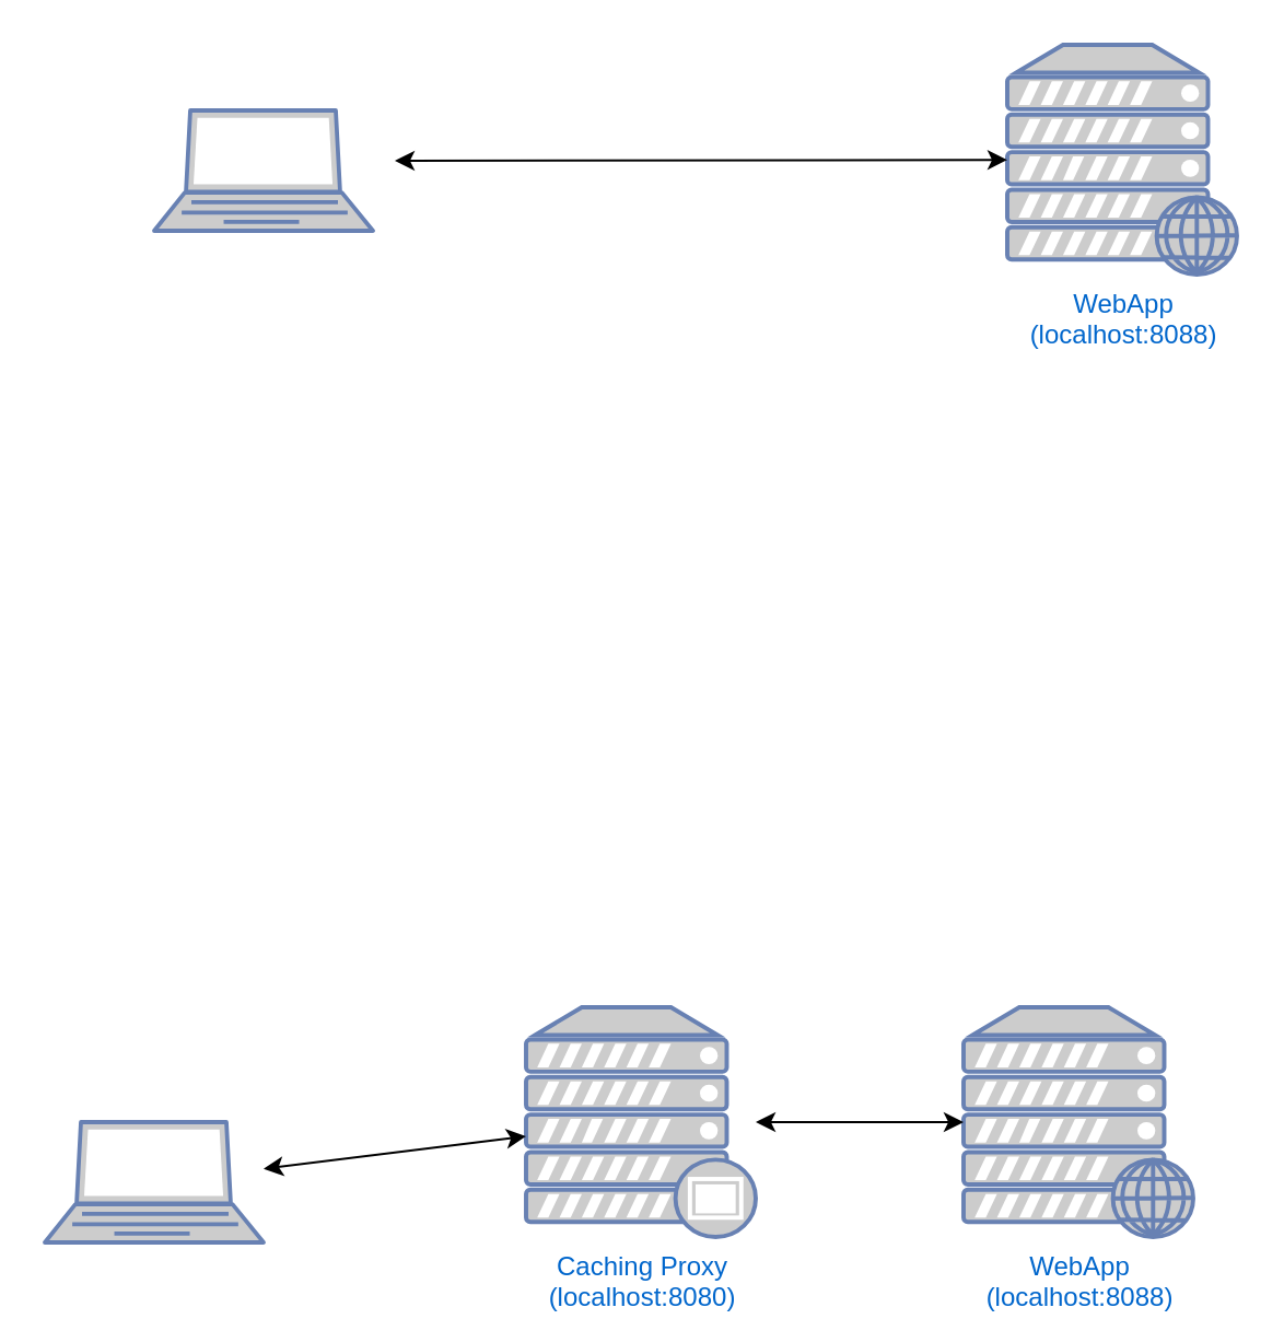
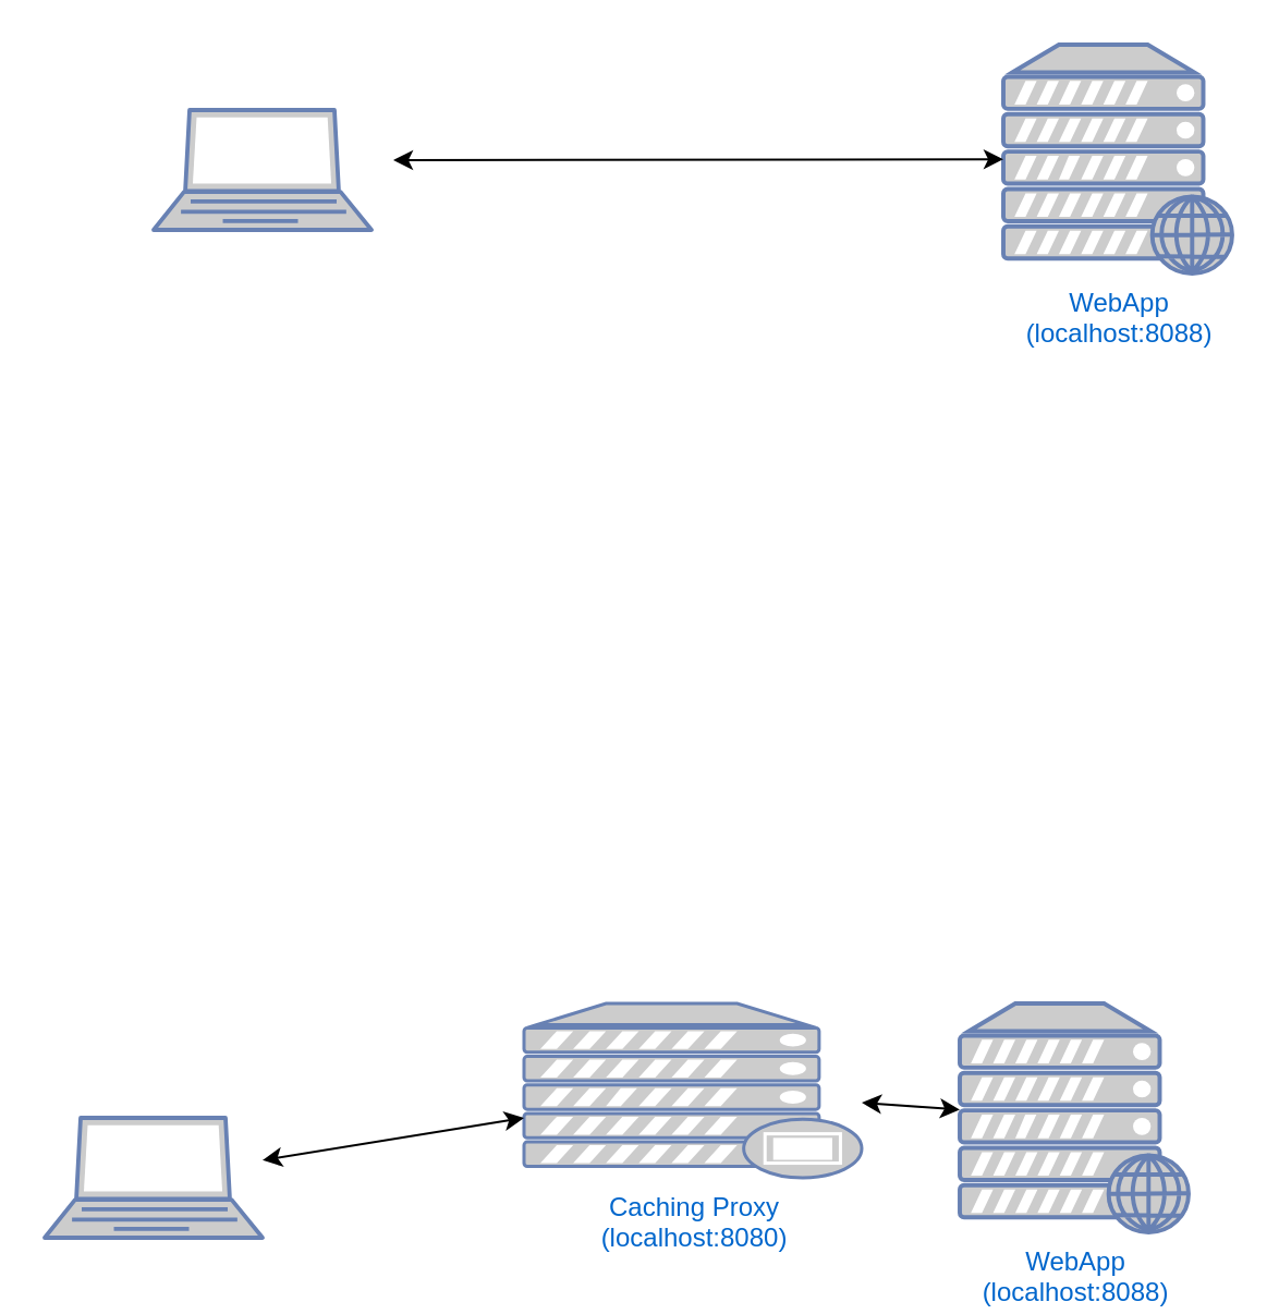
- <mxCell id="6" value="Caching Proxy&lt;br&gt;(localhost:8080)&lt;br&gt;" style="fontColor=#0066CC;verticalAlign=top;verticalLabelPosition=bottom;labelPosition=center;align=center;html=1;outlineConnect=0;fillColor=#CCCCCC;strokeColor=#6881B3;gradientColor=none;gradientDirection=north;strokeWidth=2;shape=mxgraph.networks.proxy_server;" vertex="1" parent="1"><mxGeometry x="240" y="460" width="105" height="105" as="geometry" /></mxCell>
+ <mxCell id="6" value="Caching Proxy&lt;br&gt;(localhost:8080)&lt;br&gt;" style="fontColor=#0066CC;verticalAlign=top;verticalLabelPosition=bottom;labelPosition=center;align=center;html=1;outlineConnect=0;fillColor=#CCCCCC;strokeColor=#6881B3;gradientColor=none;gradientDirection=north;strokeWidth=2;shape=mxgraph.networks.proxy_server;" vertex="1" parent="1"><mxGeometry x="240" y="460" width="155" height="80" as="geometry" /></mxCell>
